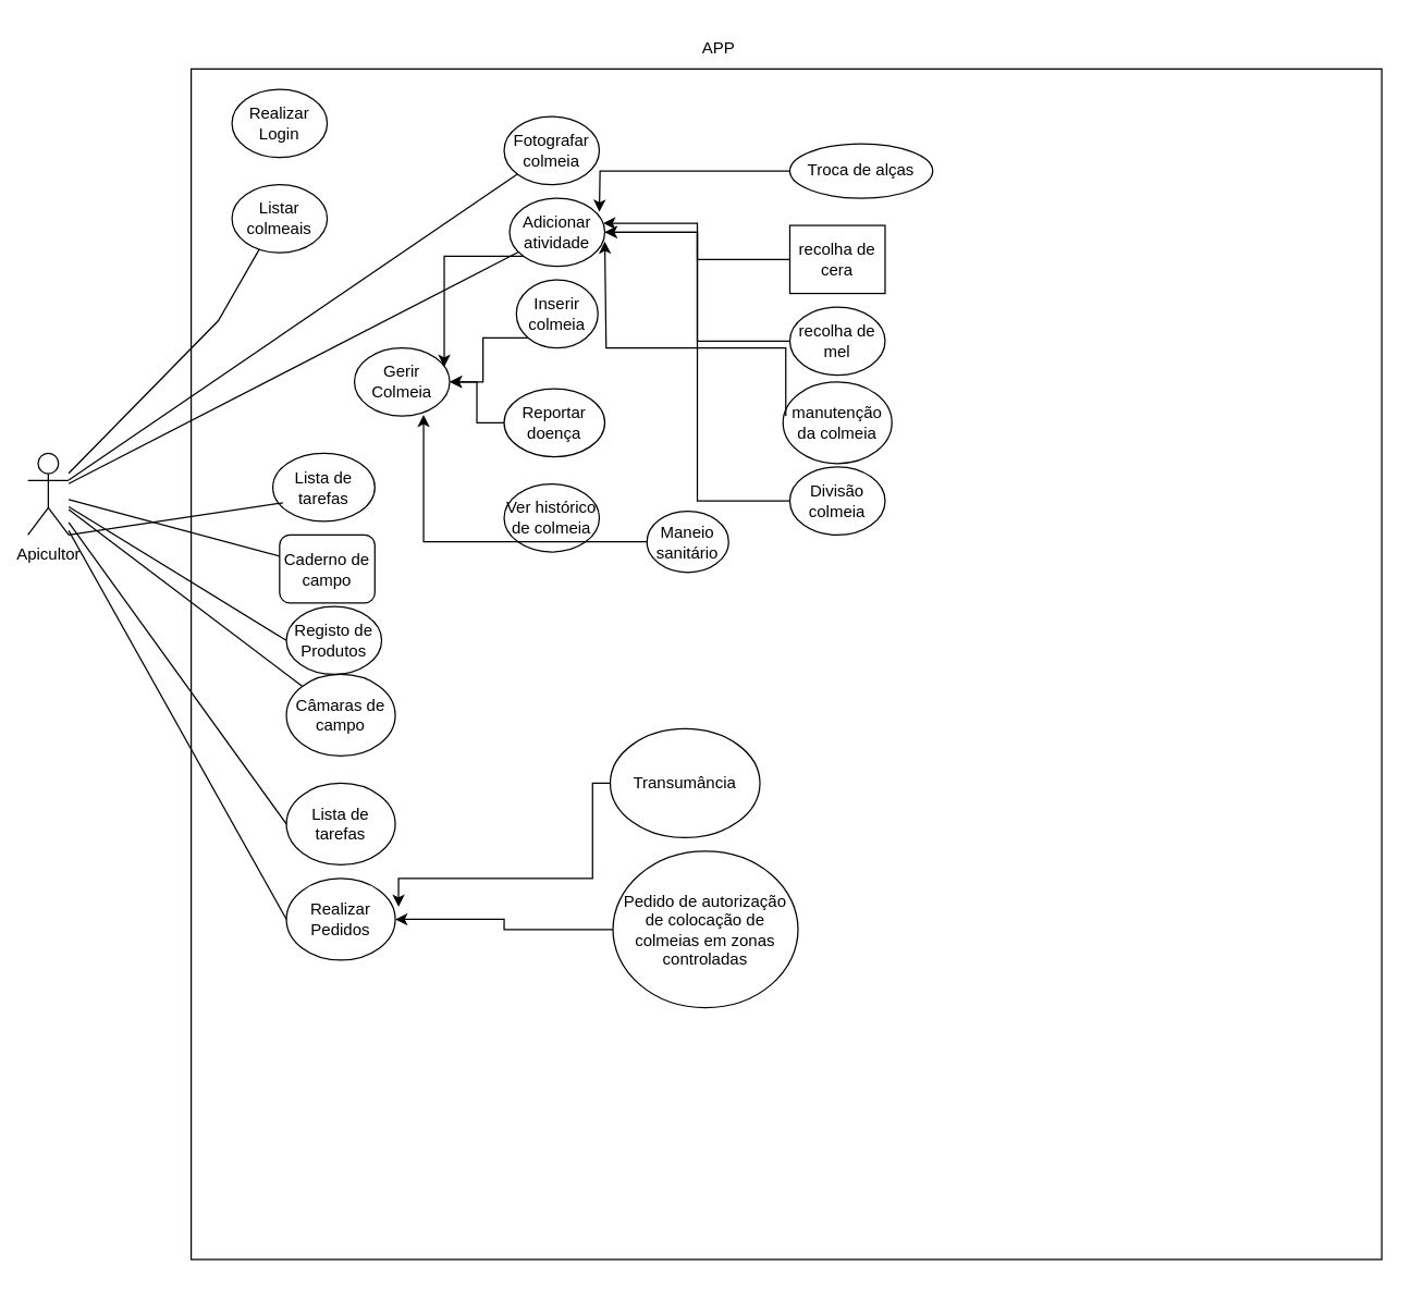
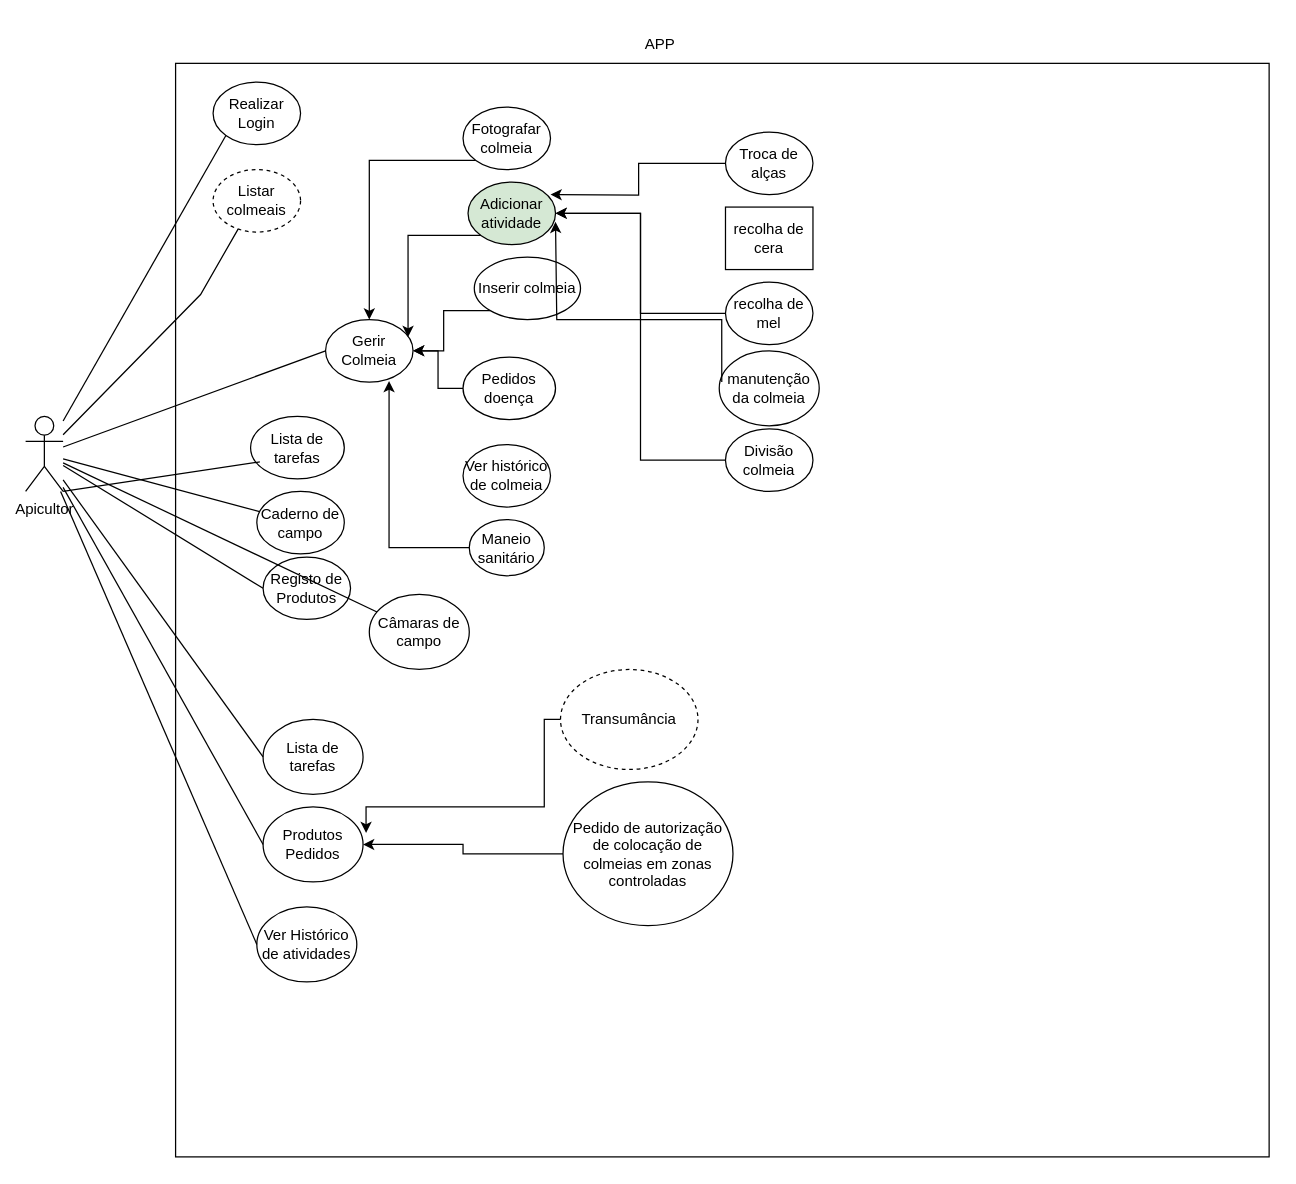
- <mxCell id="23" value="Troca de alças" style="ellipse;whiteSpace=wrap;html=1;" vertex="1" parent="1"><mxGeometry x="580" y="105" width="105" height="40" as="geometry" /></mxCell>
+ <mxCell id="23" value="Troca de alças" style="ellipse;whiteSpace=wrap;html=1;" vertex="1" parent="1"><mxGeometry x="580" width="70" height="50" as="geometry" y="105" /></mxCell>
+ <mxCell id="14" style="edgeStyle=orthogonalEdgeStyle;rounded=0;orthogonalLoop=1;jettySize=auto;html=1;exitX=0;exitY=1;exitDx=0;exitDy=0;" edge="1" parent="1" source="15" target="7"><mxGeometry relative="1" as="geometry" /></mxCell>
- <mxCell id="6" value="Listar colmeais" style="ellipse;whiteSpace=wrap;html=1;" vertex="1" parent="1"><mxGeometry x="170" y="135" width="70" height="50" as="geometry" /></mxCell>
+ <mxCell id="6" value="Listar colmeais" style="ellipse;whiteSpace=wrap;html=1;dashed=1;" vertex="1" parent="1"><mxGeometry x="170" y="135" width="70" height="50" as="geometry" /></mxCell>
- <mxCell id="31" style="edgeStyle=orthogonalEdgeStyle;rounded=0;orthogonalLoop=1;jettySize=auto;html=1;exitX=0;exitY=0.5;exitDx=0;exitDy=0;entryX=0.983;entryY=0.368;entryDx=0;entryDy=0;entryPerimeter=0;" edge="1" parent="1" source="27" target="12"><mxGeometry relative="1" as="geometry" /></mxCell>
- <mxCell id="12" value="Adicionar atividade" style="ellipse;whiteSpace=wrap;html=1;" vertex="1" parent="1"><mxGeometry x="374" y="145" width="70" height="50" as="geometry" /></mxCell>
+ <mxCell id="12" value="Adicionar atividade" style="ellipse;whiteSpace=wrap;html=1;fillColor=#d5e8d4;" vertex="1" parent="1"><mxGeometry x="374" y="145" width="70" height="50" as="geometry" /></mxCell>
- <mxCell id="9" value="Inserir colmeia" style="ellipse;whiteSpace=wrap;html=1;" vertex="1" parent="1"><mxGeometry x="379" y="205" width="60" height="50" as="geometry" /></mxCell>
+ <mxCell id="9" value="Inserir colmeia" style="ellipse;whiteSpace=wrap;html=1;" vertex="1" parent="1"><mxGeometry x="379" y="205" width="85" height="50" as="geometry" /></mxCell>
- <mxCell id="19" value="" style="endArrow=none;html=1;rounded=0;" edge="1" parent="1" source="2" target="15"><mxGeometry width="50" height="50" relative="1" as="geometry"><mxPoint x="30" y="205" as="sourcePoint" /><mxPoint x="80" y="155" as="targetPoint" /></mxGeometry></mxCell>
+ <mxCell id="19" value="" style="endArrow=none;html=1;rounded=0;entryX=0;entryY=1;entryDx=0;entryDy=0;" edge="1" parent="1" source="2" target="5"><mxGeometry width="50" height="50" relative="1" as="geometry"><mxPoint x="30" y="205" as="sourcePoint" /><mxPoint x="80" y="155" as="targetPoint" /></mxGeometry></mxCell>
- <mxCell id="21" value="" style="endArrow=none;html=1;rounded=0;" edge="1" parent="1" source="2" target="12"><mxGeometry width="50" height="50" relative="1" as="geometry"><mxPoint x="130" y="300" as="sourcePoint" /><mxPoint x="201" y="143" as="targetPoint" /></mxGeometry></mxCell>
+ <mxCell id="21" value="" style="endArrow=none;html=1;rounded=0;entryX=0;entryY=0.5;entryDx=0;entryDy=0;" edge="1" parent="1" source="2" target="7"><mxGeometry width="50" height="50" relative="1" as="geometry"><mxPoint x="130" y="300" as="sourcePoint" /><mxPoint x="201" y="143" as="targetPoint" /></mxGeometry></mxCell>
- <mxCell id="11" value="Reportar doença" style="ellipse;whiteSpace=wrap;html=1;" vertex="1" parent="1"><mxGeometry x="370" y="285" width="74" height="50" as="geometry" /></mxCell>
+ <mxCell id="11" value="Pedidos doença" style="ellipse;whiteSpace=wrap;html=1;" vertex="1" parent="1"><mxGeometry x="370" y="285" width="74" height="50" as="geometry" /></mxCell>
- <mxCell id="16" value="Maneio sanitário" style="ellipse;whiteSpace=wrap;html=1;" vertex="1" parent="1"><mxGeometry x="475" y="375" width="60" height="45" as="geometry" /></mxCell>
+ <mxCell id="16" value="Maneio sanitário" style="ellipse;whiteSpace=wrap;html=1;" vertex="1" parent="1"><mxGeometry x="375" y="415" width="60" height="45" as="geometry" /></mxCell>
- <mxCell id="32" value="Caderno de campo" style="whiteSpace=wrap;html=1;rounded=1;" vertex="1" parent="1"><mxGeometry x="205" y="392.5" width="70" height="50" as="geometry" /></mxCell>
+ <mxCell id="32" value="Caderno de campo" style="ellipse;whiteSpace=wrap;html=1;" vertex="1" parent="1"><mxGeometry x="205" y="392.5" width="70" height="50" as="geometry" /></mxCell>
- <mxCell id="35" value="Câmaras de campo" style="ellipse;whiteSpace=wrap;html=1;" vertex="1" parent="1"><mxGeometry x="210" y="495" width="80" height="60" as="geometry" /></mxCell>
+ <mxCell id="35" value="Câmaras de campo" style="ellipse;whiteSpace=wrap;html=1;" vertex="1" parent="1"><mxGeometry x="295" y="475" width="80" height="60" as="geometry" /></mxCell>
+ <mxCell id="45" value="" style="endArrow=none;html=1;rounded=0;entryX=0;entryY=0.5;entryDx=0;entryDy=0;" edge="1" parent="1" source="2" target="41"><mxGeometry width="50" height="50" relative="1" as="geometry"><mxPoint x="30" y="635" as="sourcePoint" /><mxPoint x="80" y="585" as="targetPoint" /></mxGeometry></mxCell>
- <mxCell id="46" value="Transumância" style="ellipse;whiteSpace=wrap;html=1;" vertex="1" parent="1"><mxGeometry x="448" y="535" width="110" height="80" as="geometry" /></mxCell>
+ <mxCell id="46" value="Transumância" style="ellipse;whiteSpace=wrap;html=1;dashed=1;" vertex="1" parent="1"><mxGeometry x="448" y="535" width="110" height="80" as="geometry" /></mxCell>
- <mxCell id="40" value="Realizar Pedidos" style="ellipse;whiteSpace=wrap;html=1;" vertex="1" parent="1"><mxGeometry x="210" y="645" width="80" height="60" as="geometry" /></mxCell>
+ <mxCell id="40" value="Produtos Pedidos" style="ellipse;whiteSpace=wrap;html=1;" vertex="1" parent="1"><mxGeometry x="210" y="645" width="80" height="60" as="geometry" /></mxCell>
+ <mxCell id="41" value="Ver Histórico de atividades" style="ellipse;whiteSpace=wrap;html=1;" vertex="1" parent="1"><mxGeometry x="205" y="725" width="80" height="60" as="geometry" /></mxCell>
